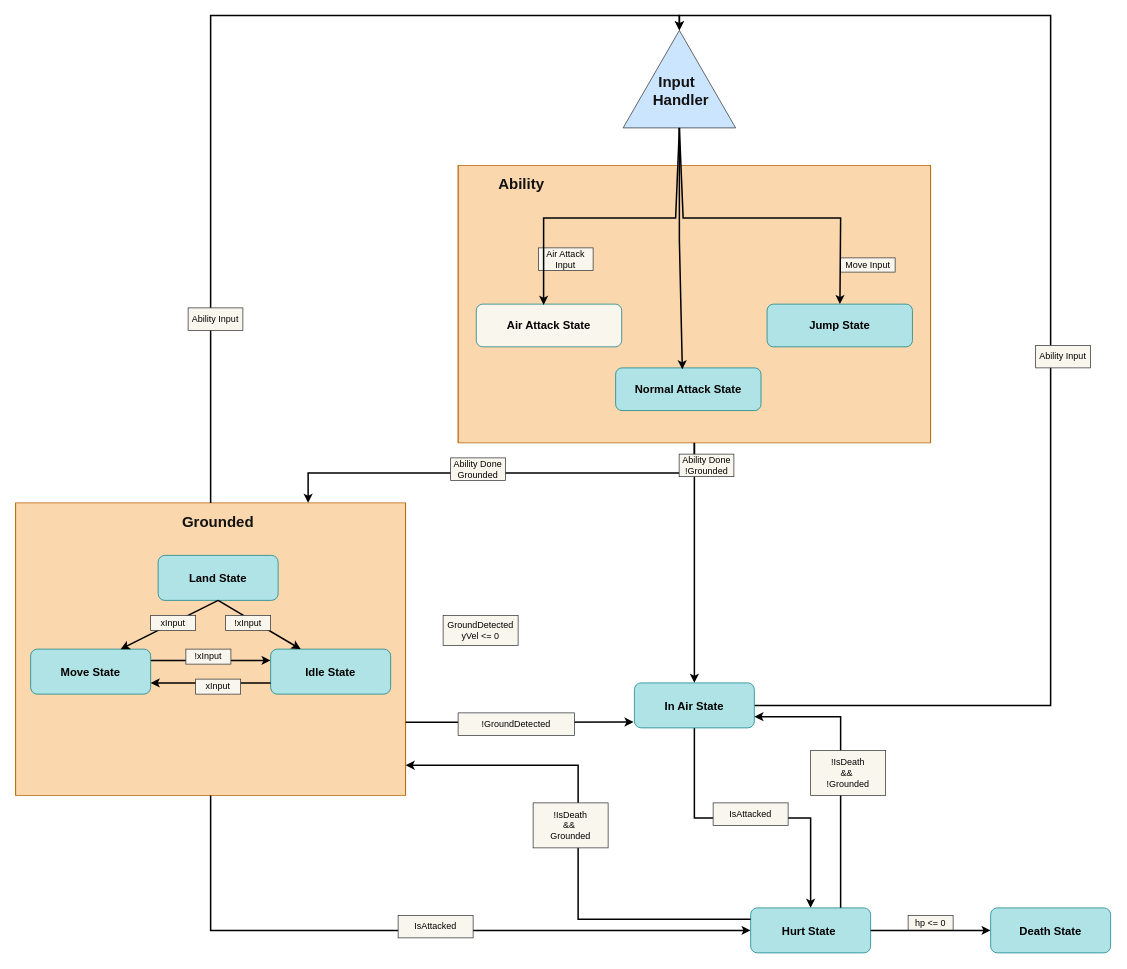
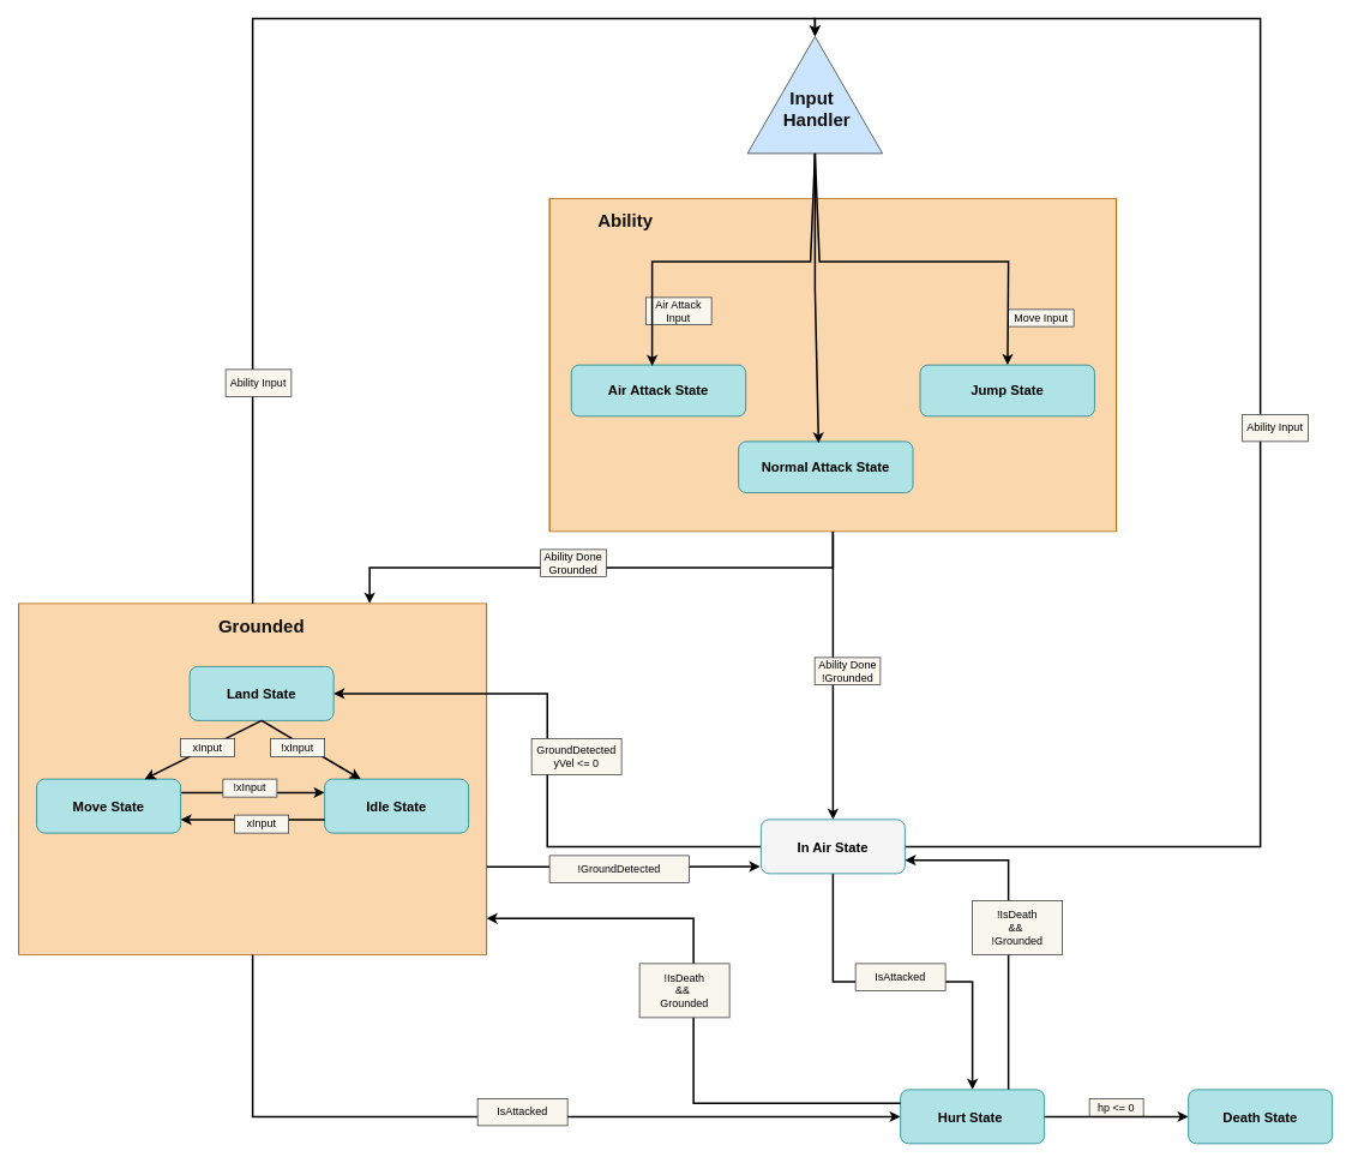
- <mxCell id="22" value="&lt;font size=&quot;1&quot; color=&quot;#000000&quot;&gt;&lt;b style=&quot;font-size: 15px;&quot;&gt;Air Attack State&lt;/b&gt;&lt;/font&gt;" style="rounded=1;whiteSpace=wrap;html=1;fillColor=#f9f7ed;strokeColor=#0e8088;" parent="19" vertex="1"><mxGeometry x="12.115" y="175.513" width="193.846" height="56.923" as="geometry" /></mxCell>
+ <mxCell id="22" value="&lt;font size=&quot;1&quot; color=&quot;#000000&quot;&gt;&lt;b style=&quot;font-size: 15px;&quot;&gt;Air Attack State&lt;/b&gt;&lt;/font&gt;" style="rounded=1;whiteSpace=wrap;html=1;fillColor=#b0e3e6;strokeColor=#0e8088;" parent="19" vertex="1"><mxGeometry x="12.115" y="175.513" width="193.846" height="56.923" as="geometry" /></mxCell>
- <mxCell id="40" value="Ability Done&lt;br&gt;!Grounded" style="rounded=0;whiteSpace=wrap;html=1;fillColor=#f9f7ed;strokeColor=#36393d;fontColor=#000000;" vertex="1" parent="1"><mxGeometry x="904.69" y="605" width="73" height="30" as="geometry" /></mxCell>
+ <mxCell id="40" value="Ability Done&lt;br&gt;!Grounded" style="rounded=0;whiteSpace=wrap;html=1;fillColor=#f9f7ed;strokeColor=#36393d;fontColor=#000000;" vertex="1" parent="1"><mxGeometry x="904.69" y="730" width="73" height="30" as="geometry" /></mxCell>
+ <mxCell id="36" style="edgeStyle=orthogonalEdgeStyle;rounded=0;orthogonalLoop=1;jettySize=auto;html=1;exitX=0;exitY=0.5;exitDx=0;exitDy=0;entryX=1;entryY=0.5;entryDx=0;entryDy=0;strokeWidth=2;strokeColor=#000000;" edge="1" parent="1" source="38" target="5"><mxGeometry relative="1" as="geometry" /></mxCell>
- <mxCell id="38" value="&lt;font size=&quot;1&quot; color=&quot;#000000&quot;&gt;&lt;b style=&quot;font-size: 15px;&quot;&gt;In Air State&lt;/b&gt;&lt;/font&gt;" style="rounded=1;whiteSpace=wrap;html=1;fillColor=#b0e3e6;strokeColor=#0e8088;" vertex="1" parent="1"><mxGeometry x="845" y="910" width="160" height="60" as="geometry" /></mxCell>
+ <mxCell id="38" value="&lt;font size=&quot;1&quot; color=&quot;#000000&quot;&gt;&lt;b style=&quot;font-size: 15px;&quot;&gt;In Air State&lt;/b&gt;&lt;/font&gt;" style="rounded=1;whiteSpace=wrap;html=1;fillColor=#f5f5f5;strokeColor=#0e8088;" vertex="1" parent="1"><mxGeometry x="845" y="910" width="160" height="60" as="geometry" /></mxCell>
